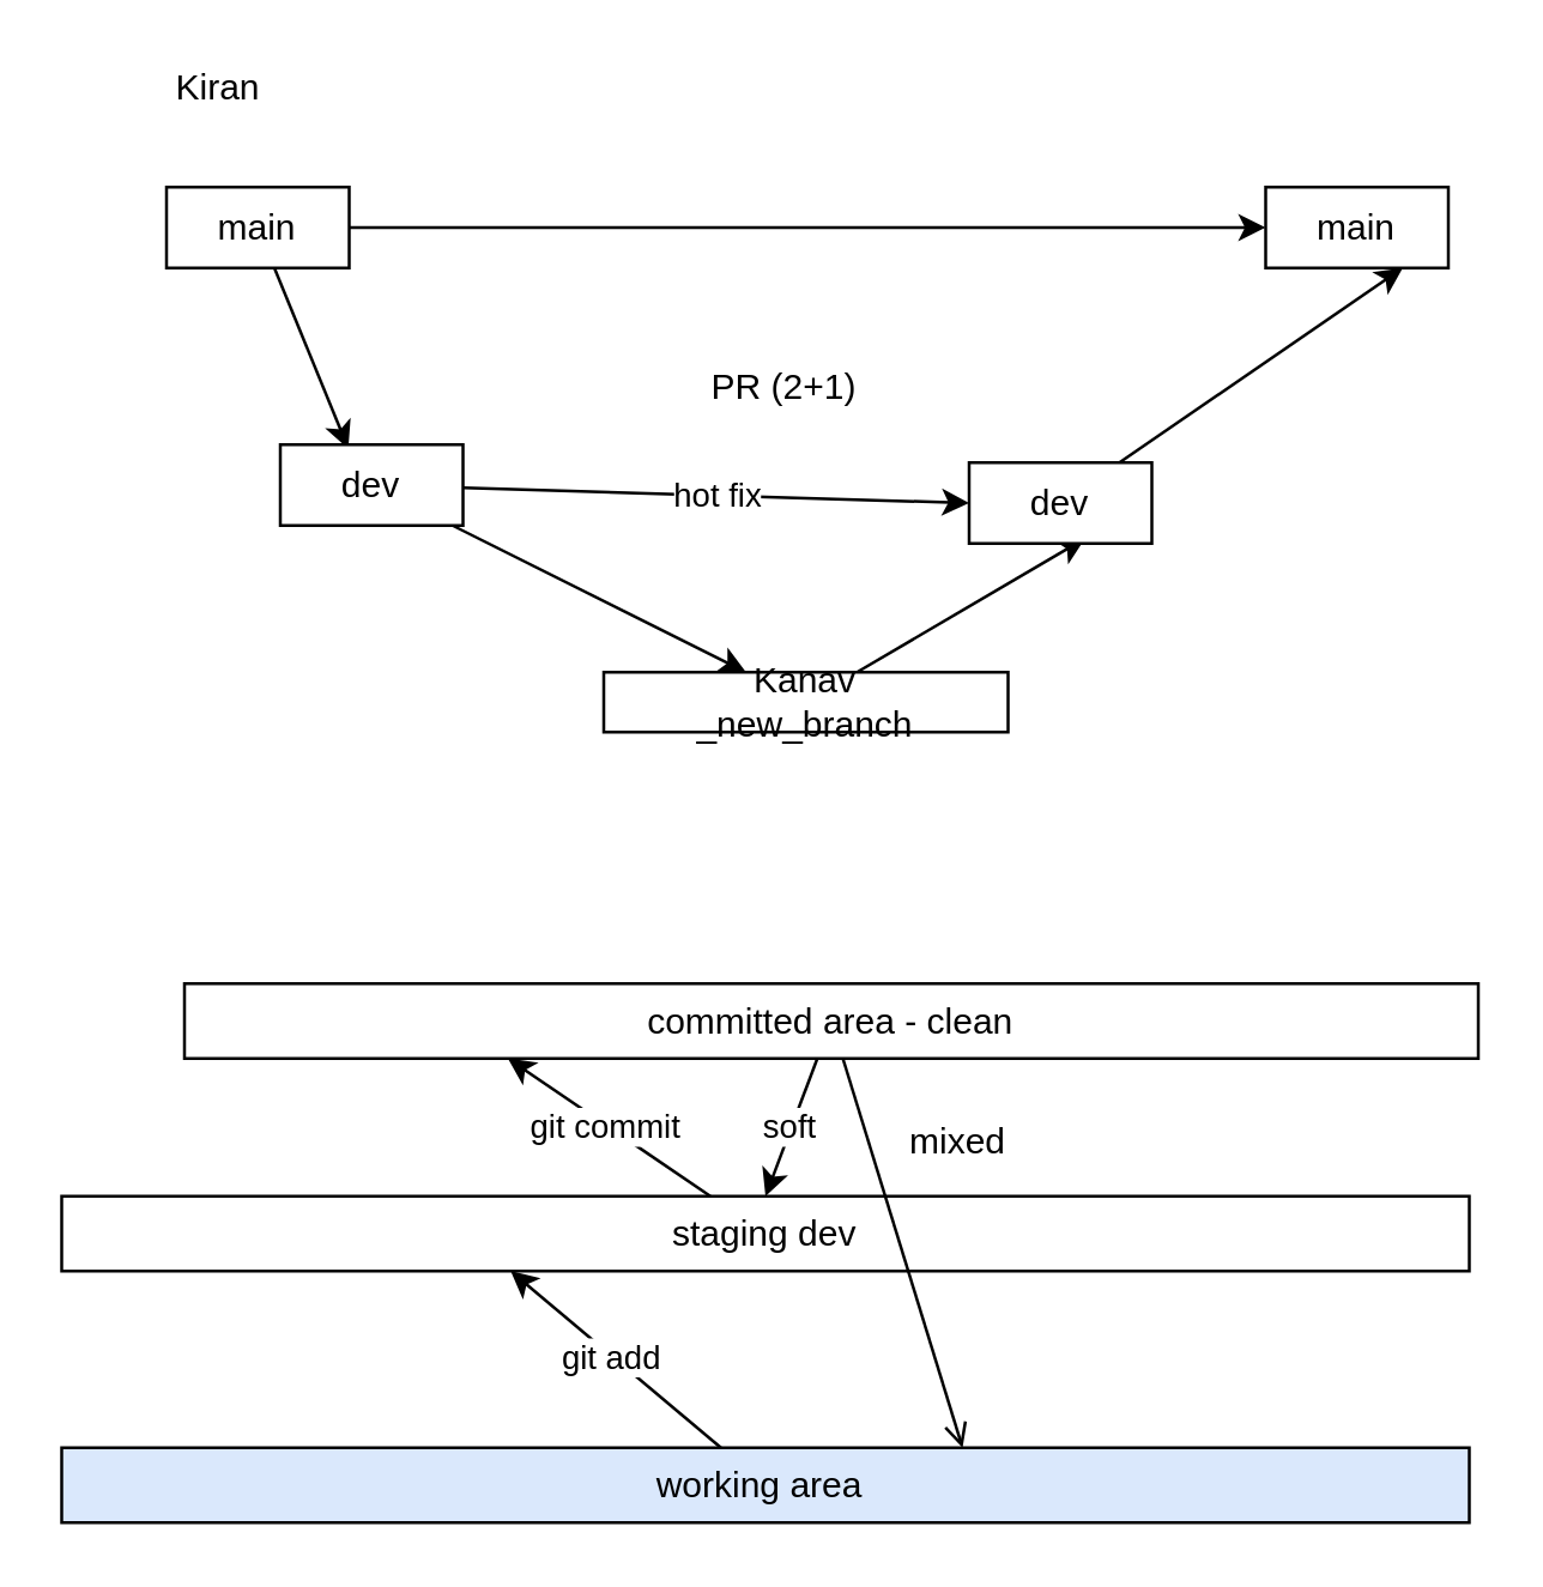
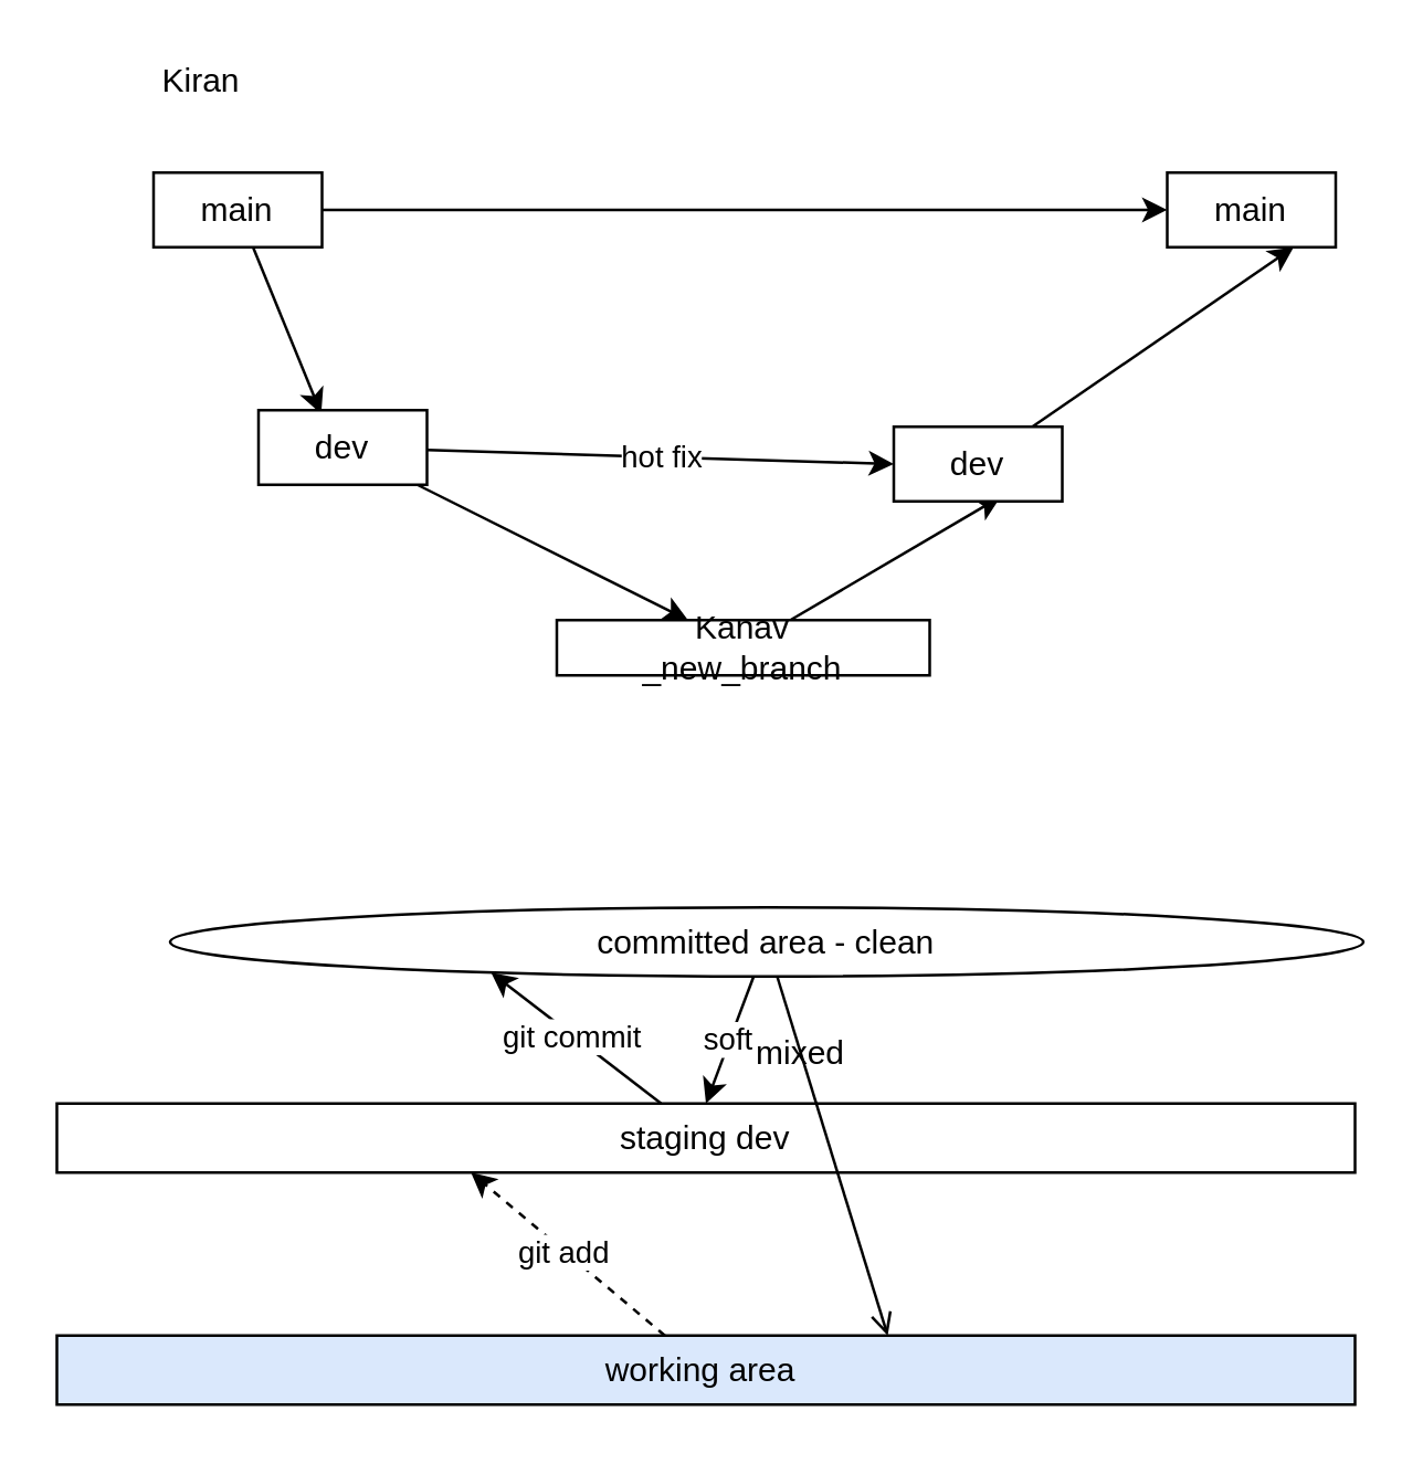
- <mxCell id="9" value="PR (2+1)" style="text;html=1;align=center;verticalAlign=middle;resizable=0;points=[];autosize=1;" vertex="1" parent="1"><mxGeometry x="232" y="120" width="58" height="17" as="geometry" /></mxCell>
- <mxCell id="21" value="committed area - clean" style="rounded=0;whiteSpace=wrap;html=1;" vertex="1" parent="1"><mxGeometry x="61" y="328" width="432" height="25" as="geometry" /></mxCell>
+ <mxCell id="21" value="committed area - clean" style="ellipse;whiteSpace=wrap;html=1;" vertex="1" parent="1"><mxGeometry x="61" y="328" width="432" height="25" as="geometry" /></mxCell>
- <mxCell id="22" value="mixed" style="text;html=1;align=center;verticalAlign=middle;resizable=0;points=[];autosize=1;" vertex="1" parent="1"><mxGeometry x="298" y="372" width="42" height="17" as="geometry" /></mxCell>
+ <mxCell id="22" value="mixed" style="text;html=1;align=center;verticalAlign=middle;resizable=0;points=[];autosize=1;" vertex="1" parent="1"><mxGeometry x="268" y="372" width="42" height="17" as="geometry" /></mxCell>
- <mxCell id="15" value="git add&amp;nbsp;" style="edgeStyle=none;rounded=0;orthogonalLoop=1;jettySize=auto;html=1;entryX=0.319;entryY=1;entryDx=0;entryDy=0;entryPerimeter=0;" edge="1" parent="1" source="16" target="18"><mxGeometry relative="1" as="geometry" /></mxCell>
+ <mxCell id="15" value="git add&amp;nbsp;" style="edgeStyle=none;rounded=0;orthogonalLoop=1;jettySize=auto;html=1;entryX=0.319;entryY=1;entryDx=0;entryDy=0;entryPerimeter=0;dashed=1;" edge="1" parent="1" source="16" target="18"><mxGeometry relative="1" as="geometry" /></mxCell>
